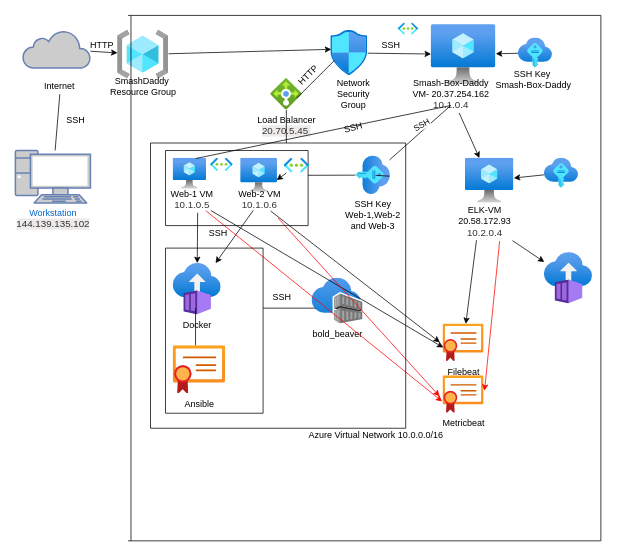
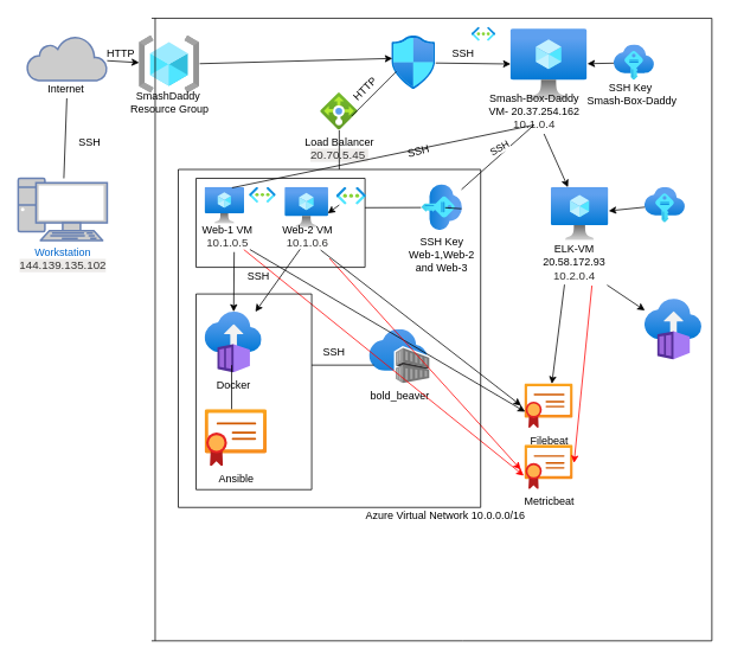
- <mxCell id="11" value="Internet&amp;nbsp;" style="text;html=1;align=center;verticalAlign=middle;resizable=0;points=[];autosize=1;strokeColor=none;fillColor=none;" parent="1" vertex="1"><mxGeometry x="50" y="105" width="60" height="20" as="geometry" /></mxCell>
+ <mxCell id="11" value="Internet&amp;nbsp;" style="text;html=1;align=center;verticalAlign=middle;resizable=0;points=[];autosize=1;strokeColor=none;fillColor=none;" parent="1" vertex="1"><mxGeometry x="45" y="90" width="60" height="20" as="geometry" /></mxCell>
- <mxCell id="7" value="Network &lt;br&gt;Security &lt;br&gt;Group" style="text;html=1;align=center;verticalAlign=middle;resizable=0;points=[];autosize=1;strokeColor=none;fillColor=none;" parent="1" vertex="1"><mxGeometry x="440" y="100" width="60" height="50" as="geometry" /></mxCell>
